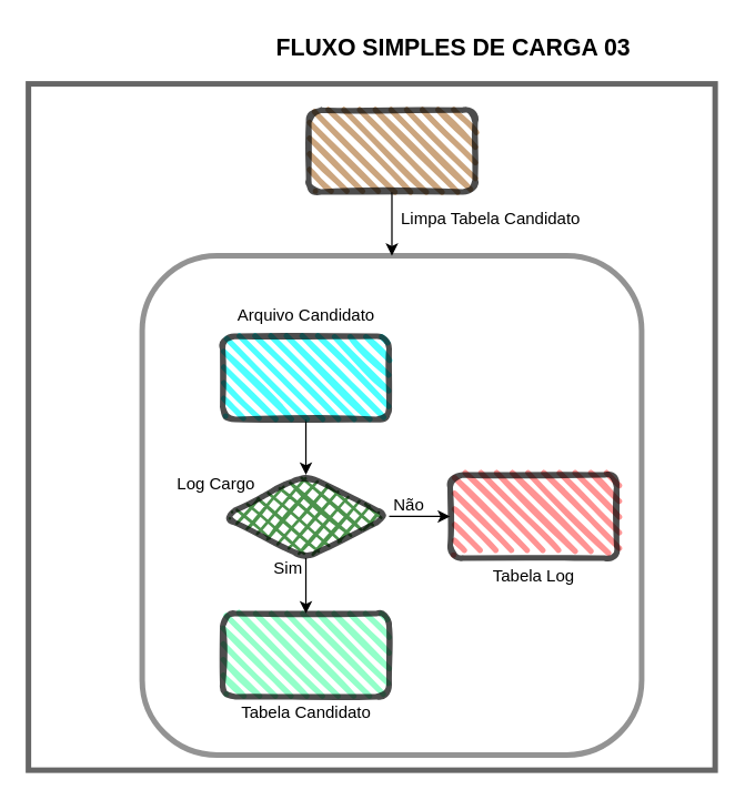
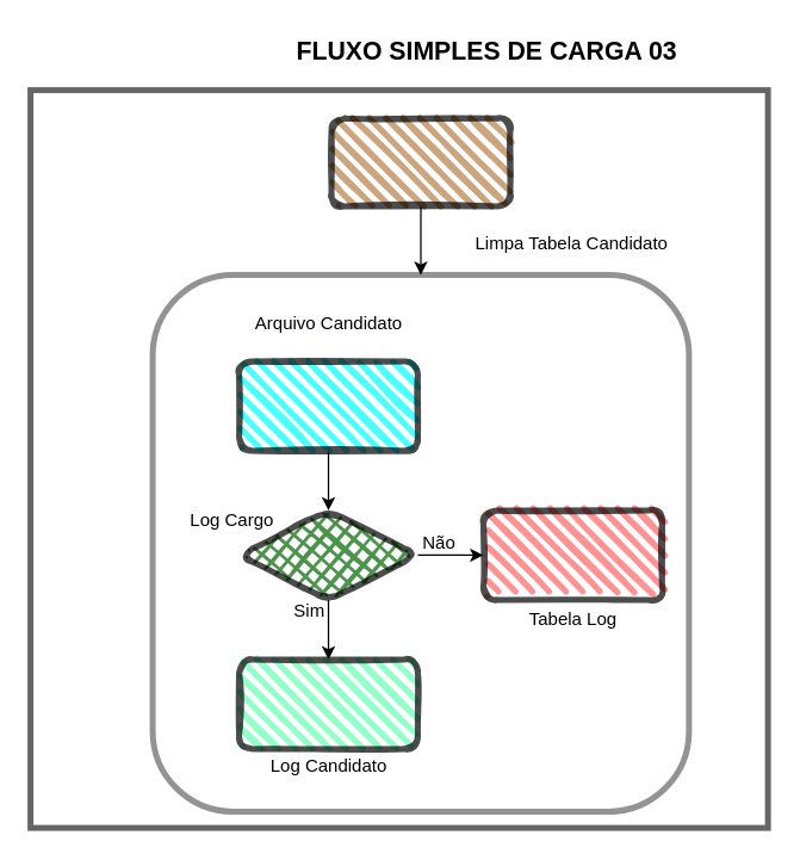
- <mxCell id="20" value="Limpa Tabela Candidato" style="text;html=1;align=center;verticalAlign=middle;resizable=0;points=[];autosize=1;strokeColor=none;fillColor=none;rounded=1;" vertex="1" parent="1"><mxGeometry x="278" y="143" width="150" height="30" as="geometry" /></mxCell>
+ <mxCell id="20" value="Limpa Tabela Candidato" style="text;html=1;align=center;verticalAlign=middle;resizable=0;points=[];autosize=1;strokeColor=none;fillColor=none;rounded=1;" vertex="1" parent="1"><mxGeometry x="308" y="148" width="150" height="30" as="geometry" /></mxCell>
- <mxCell id="13" value="Arquivo Candidato" style="text;html=1;align=center;verticalAlign=middle;resizable=0;points=[];autosize=1;strokeColor=none;fillColor=none;rounded=1;" vertex="1" parent="1"><mxGeometry x="160" y="212" width="120" height="30" as="geometry" /></mxCell>
+ <mxCell id="13" value="Arquivo Candidato" style="text;html=1;align=center;verticalAlign=middle;resizable=0;points=[];autosize=1;strokeColor=none;fillColor=none;rounded=1;" vertex="1" parent="1"><mxGeometry x="160" y="202" width="120" height="30" as="geometry" /></mxCell>
- <mxCell id="12" value="Tabela Candidato" style="text;html=1;align=center;verticalAlign=middle;resizable=0;points=[];autosize=1;strokeColor=none;fillColor=none;rounded=1;" vertex="1" parent="1"><mxGeometry x="160" y="499" width="120" height="30" as="geometry" /></mxCell>
+ <mxCell id="12" value="Log Candidato" style="text;html=1;align=center;verticalAlign=middle;resizable=0;points=[];autosize=1;strokeColor=none;fillColor=none;rounded=1;" vertex="1" parent="1"><mxGeometry x="160" y="499" width="120" height="30" as="geometry" /></mxCell>
